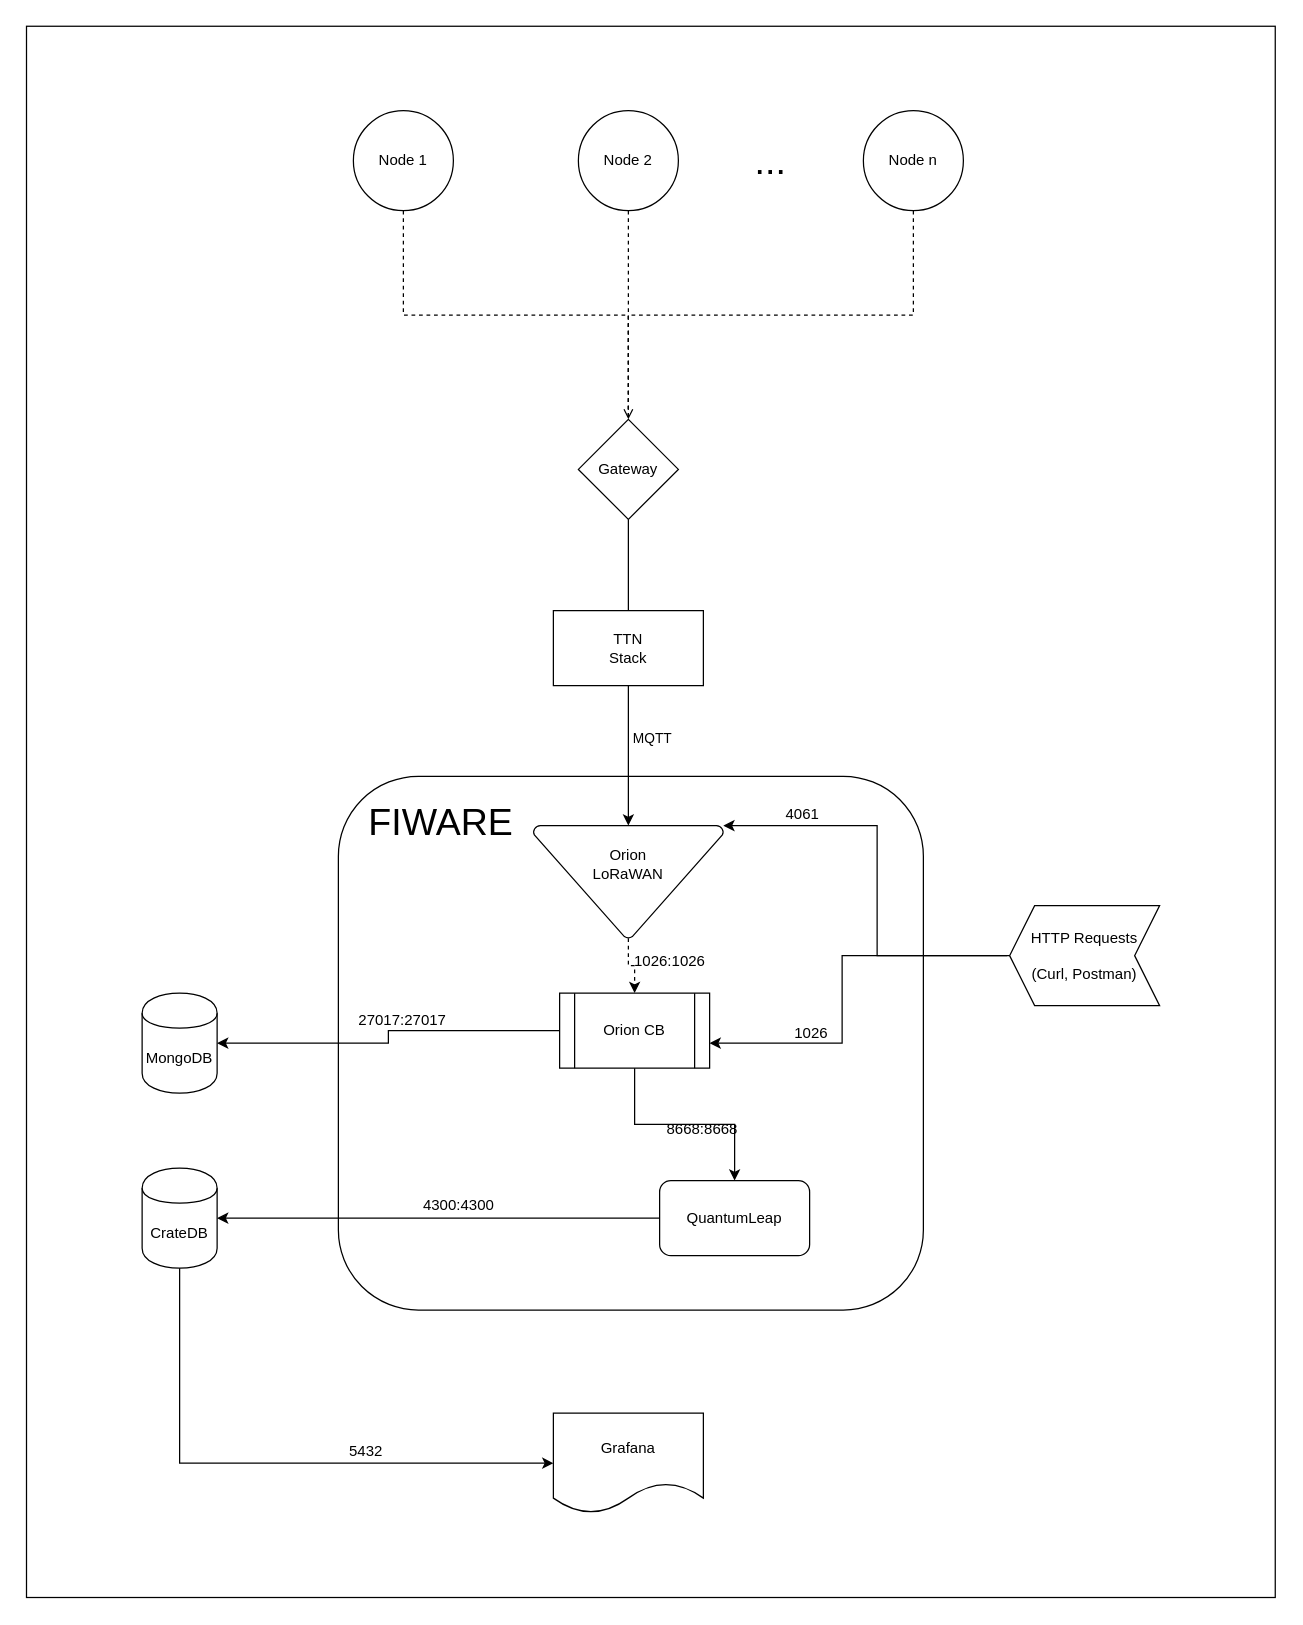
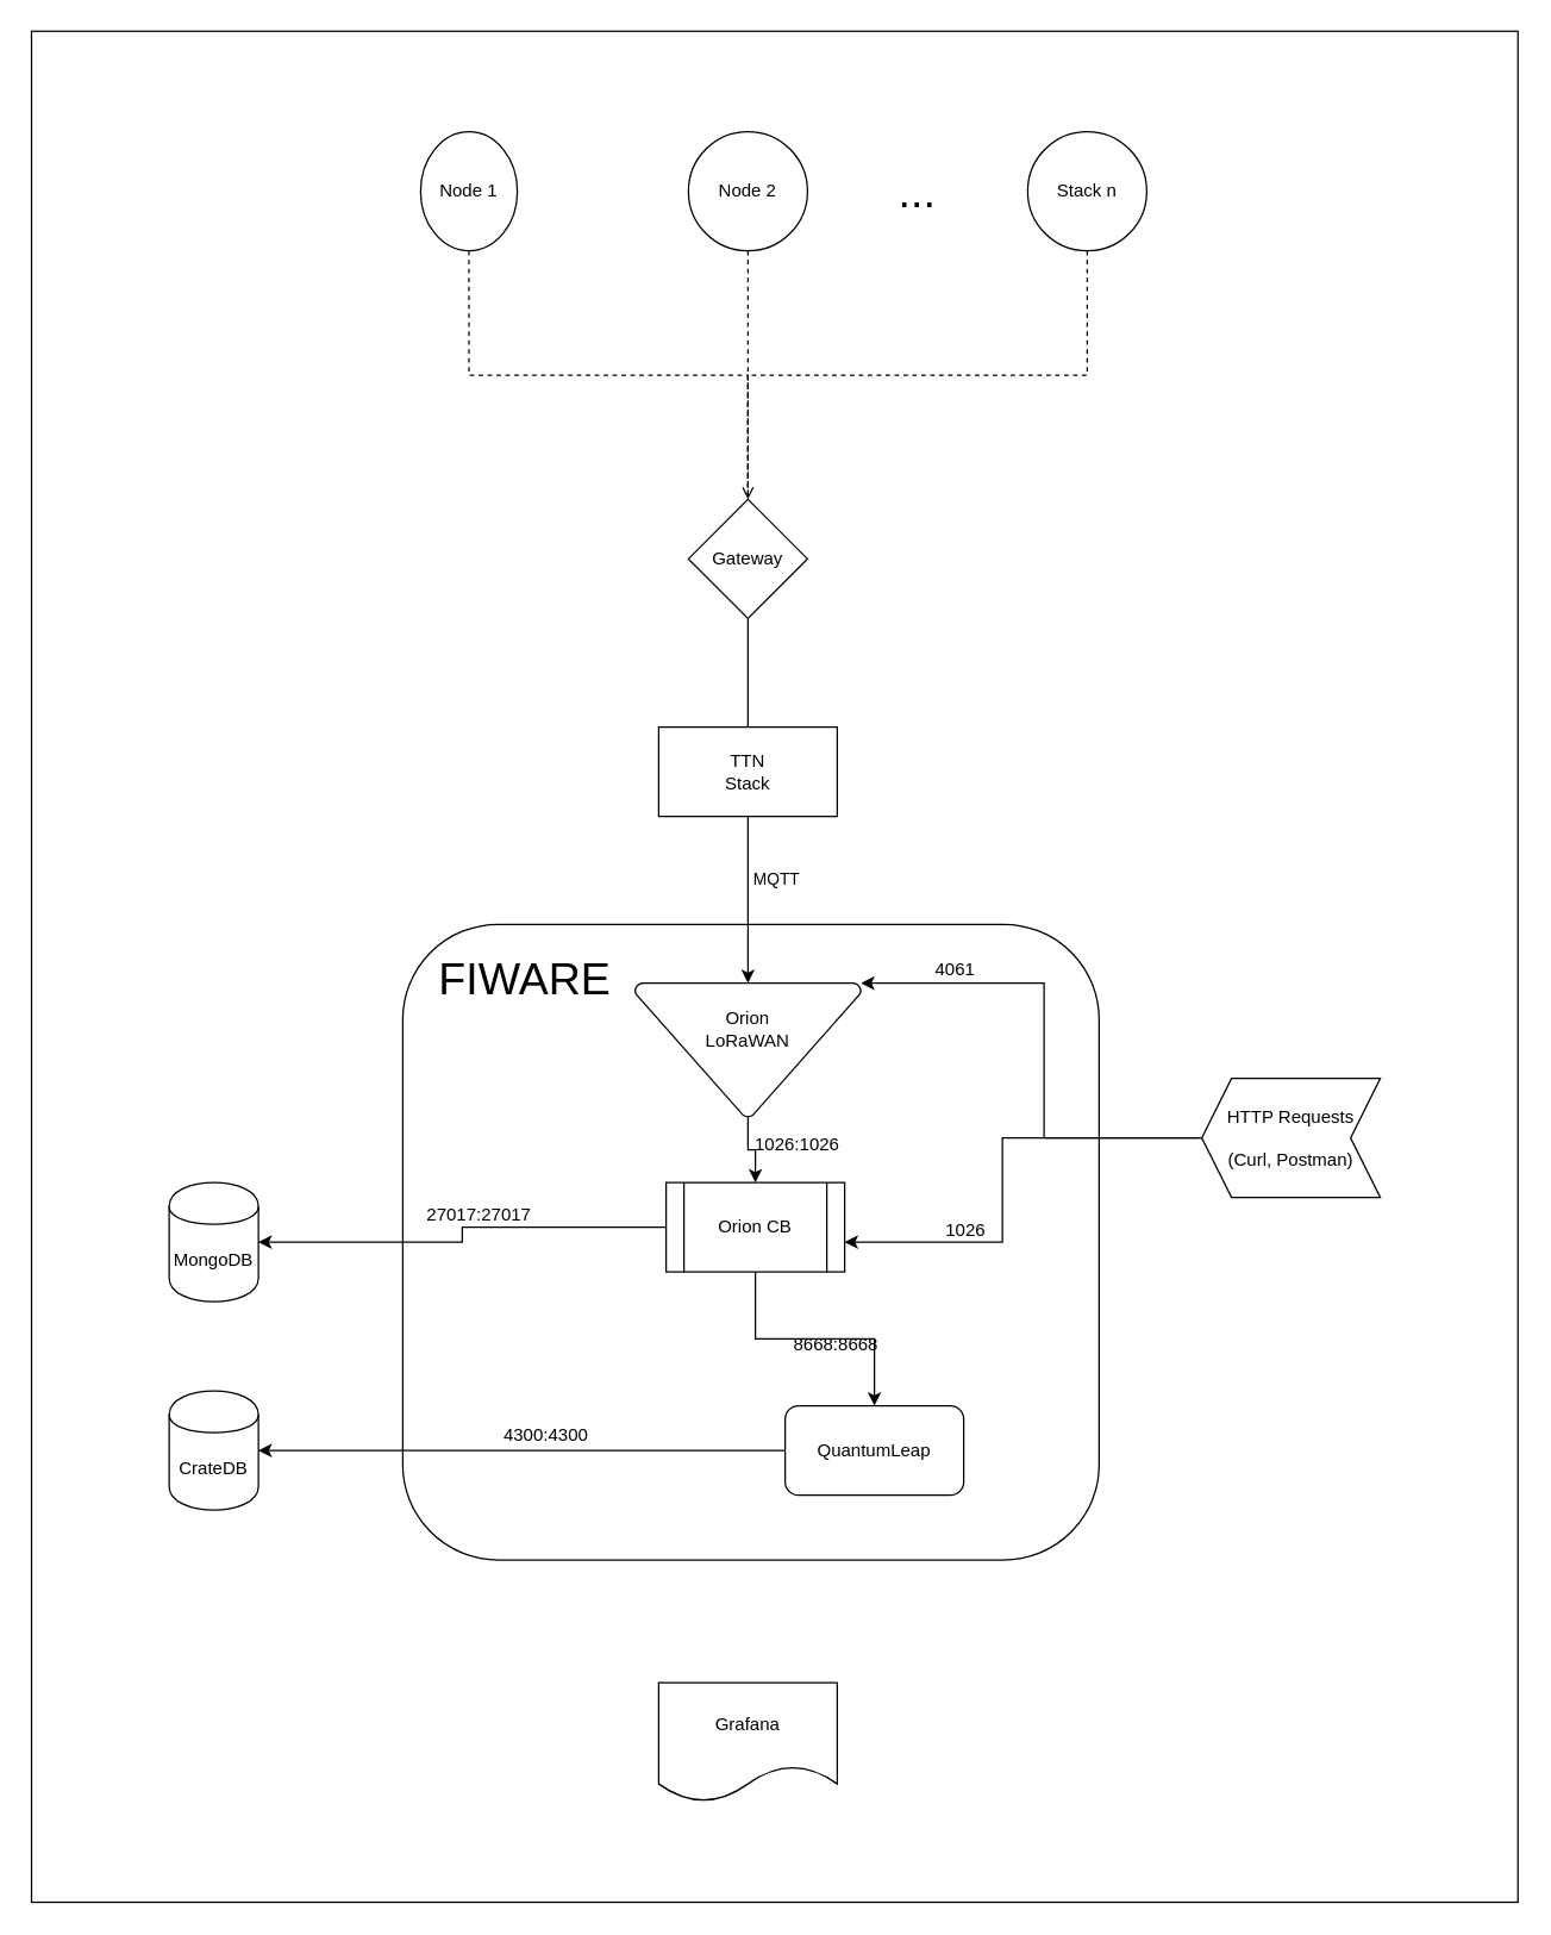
- <mxCell id="5" value="Node 1" style="ellipse;whiteSpace=wrap;html=1;aspect=fixed;fillColor=none;strokeColor=#000000;fontColor=#000000;" parent="1" vertex="1"><mxGeometry x="282" y="88" width="80" height="80" as="geometry" /></mxCell>
+ <mxCell id="5" value="Node 1" style="ellipse;whiteSpace=wrap;html=1;aspect=fixed;fillColor=none;strokeColor=#000000;fontColor=#000000;" parent="1" vertex="1"><mxGeometry x="282" y="88" width="65" height="80" as="geometry" /></mxCell>
- <mxCell id="9" value="Node n&lt;br&gt;" style="ellipse;whiteSpace=wrap;html=1;aspect=fixed;fillColor=none;strokeColor=#000000;fontColor=#000000;" parent="1" vertex="1"><mxGeometry x="690" y="88" width="80" height="80" as="geometry" /></mxCell>
+ <mxCell id="9" value="Stack n&lt;br&gt;" style="ellipse;whiteSpace=wrap;html=1;aspect=fixed;fillColor=none;strokeColor=#000000;fontColor=#000000;" parent="1" vertex="1"><mxGeometry x="690" y="88" width="80" height="80" as="geometry" /></mxCell>
- <mxCell id="21" value="1026:1026" style="edgeStyle=orthogonalEdgeStyle;rounded=0;orthogonalLoop=1;jettySize=auto;exitX=0.5;exitY=1;exitDx=0;exitDy=0;exitPerimeter=0;entryX=0.5;entryY=0;entryDx=0;entryDy=0;endArrow=classic;endFill=1;strokeColor=#000000;fontSize=12;fontColor=#000000;labelBackgroundColor=none;html=1;align=left;spacingTop=0;spacingBottom=7;dashed=1;" parent="1" source="22" target="20" edge="1"><mxGeometry relative="1" as="geometry" /></mxCell>
+ <mxCell id="21" value="1026:1026" style="edgeStyle=orthogonalEdgeStyle;rounded=0;orthogonalLoop=1;jettySize=auto;exitX=0.5;exitY=1;exitDx=0;exitDy=0;exitPerimeter=0;entryX=0.5;entryY=0;entryDx=0;entryDy=0;endArrow=classic;endFill=1;strokeColor=#000000;fontSize=12;fontColor=#000000;labelBackgroundColor=none;html=1;align=left;spacingTop=0;spacingBottom=7;" parent="1" source="22" target="20" edge="1"><mxGeometry relative="1" as="geometry" /></mxCell>
- <mxCell id="27" value="" style="edgeStyle=orthogonalEdgeStyle;rounded=0;orthogonalLoop=1;jettySize=auto;html=1;labelBackgroundColor=none;endArrow=classic;endFill=1;strokeColor=#000000;fontColor=#000000;align=left;entryX=0;entryY=0.5;entryDx=0;entryDy=0;verticalAlign=top;spacingBottom=0;" parent="1" source="29" target="30" edge="1"><mxGeometry relative="1" as="geometry"><mxPoint x="265" y="1094" as="targetPoint" /><Array as="points"><mxPoint x="143" y="1170" /></Array></mxGeometry></mxCell>
- <mxCell id="28" value="5432" style="edgeLabel;html=1;align=left;verticalAlign=bottom;resizable=0;points=[];fontColor=#000000;labelBackgroundColor=none;spacingLeft=4;spacingBottom=4;fontSize=12;" parent="27" vertex="1" connectable="0"><mxGeometry x="0.254" y="-3" relative="1" as="geometry"><mxPoint x="1" as="offset" /></mxGeometry></mxCell>
